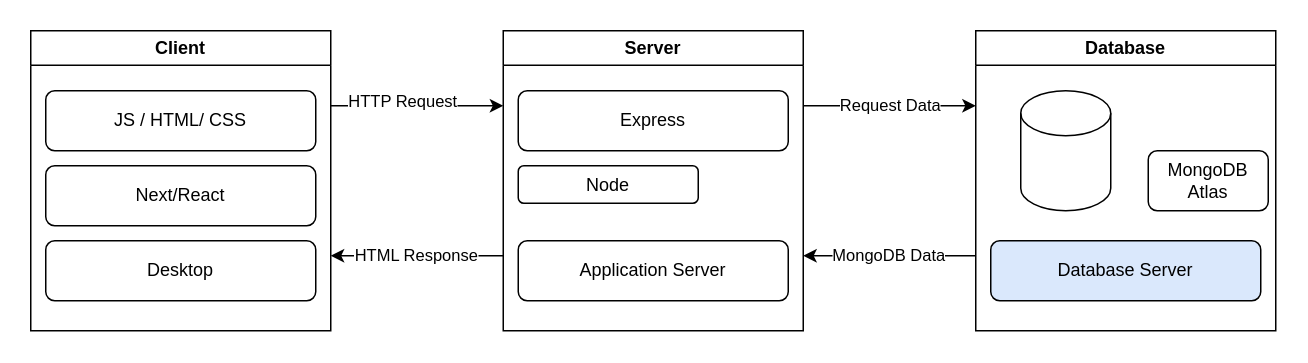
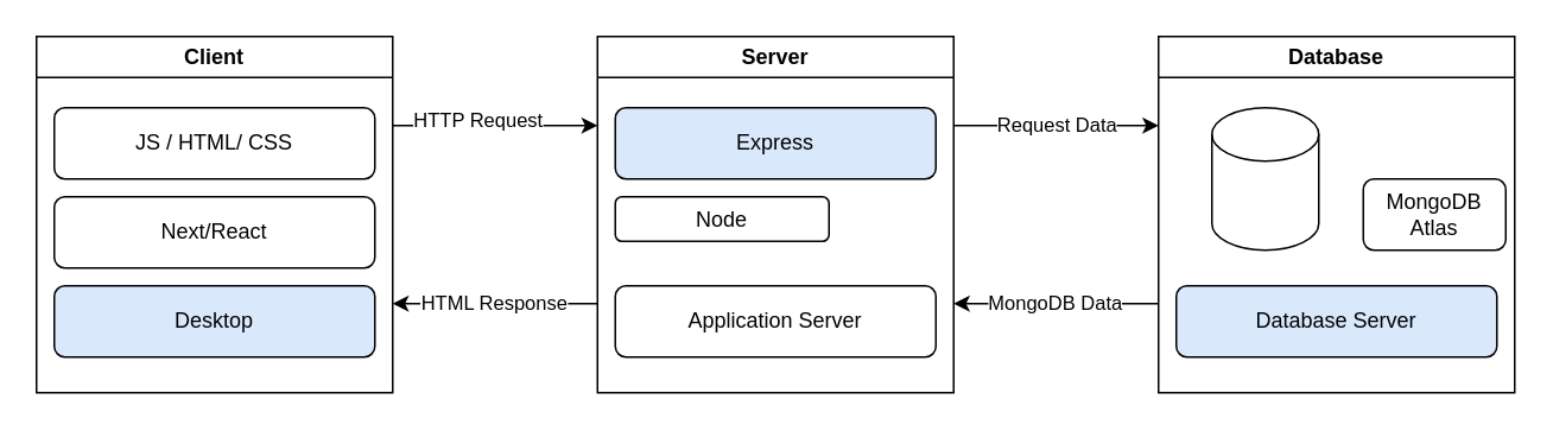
- <mxCell id="12" value="Express" style="rounded=1;whiteSpace=wrap;html=1;" vertex="1" parent="10"><mxGeometry x="10" y="40" width="180" height="40" as="geometry" /></mxCell>
+ <mxCell id="12" value="Express" style="rounded=1;whiteSpace=wrap;html=1;fillColor=#dae8fc;" vertex="1" parent="10"><mxGeometry x="10" y="40" width="180" height="40" as="geometry" /></mxCell>
- <mxCell id="5" value="Desktop" style="rounded=1;whiteSpace=wrap;html=1;" vertex="1" parent="4"><mxGeometry x="10" y="140" width="180" height="40" as="geometry" /></mxCell>
+ <mxCell id="5" value="Desktop" style="rounded=1;whiteSpace=wrap;html=1;fillColor=#dae8fc;" vertex="1" parent="4"><mxGeometry x="10" y="140" width="180" height="40" as="geometry" /></mxCell>
